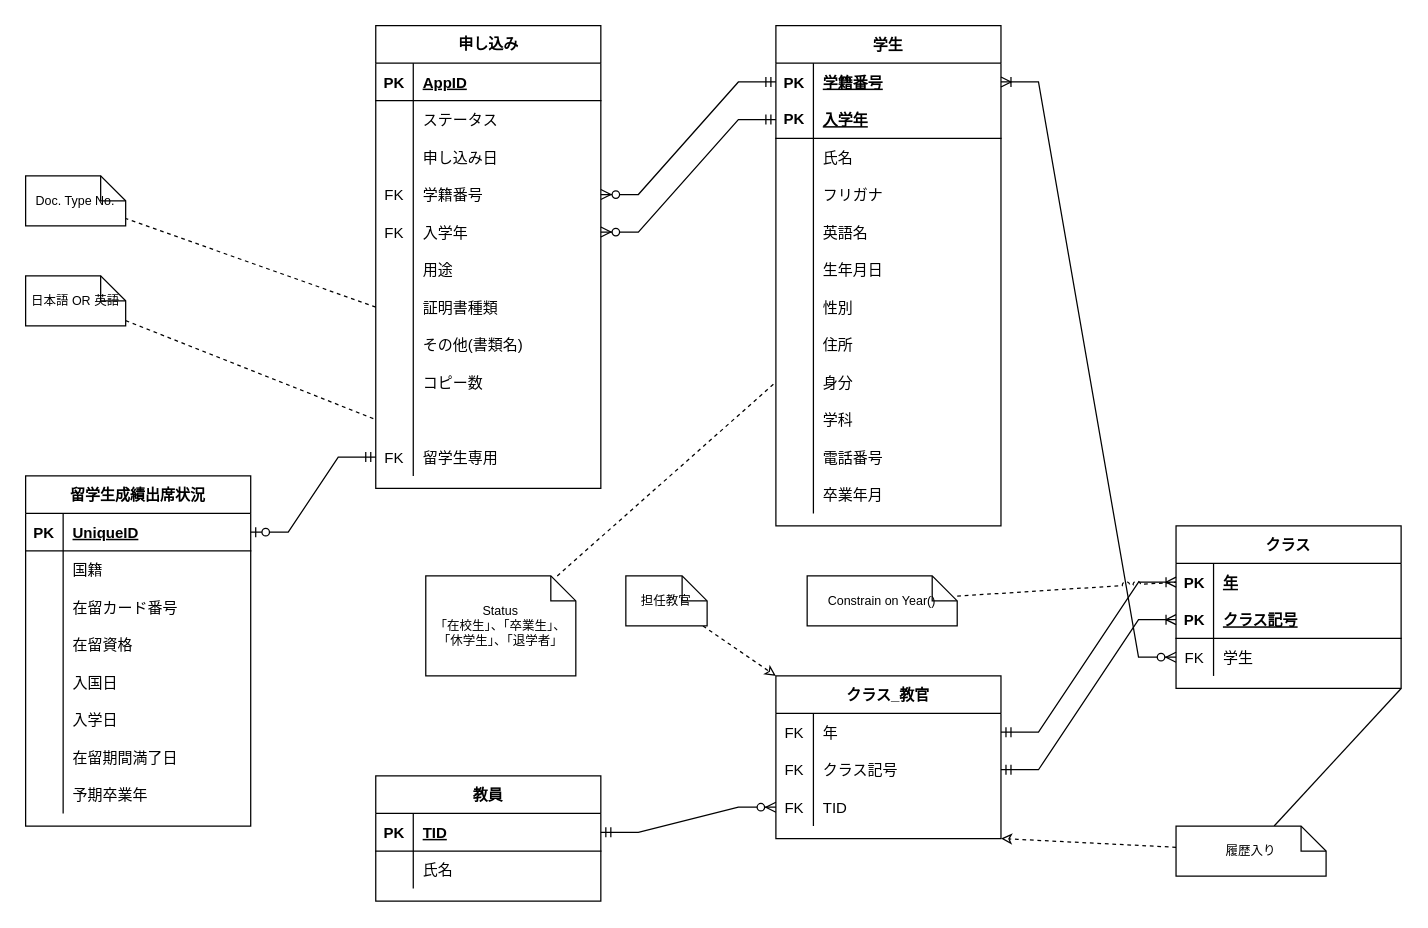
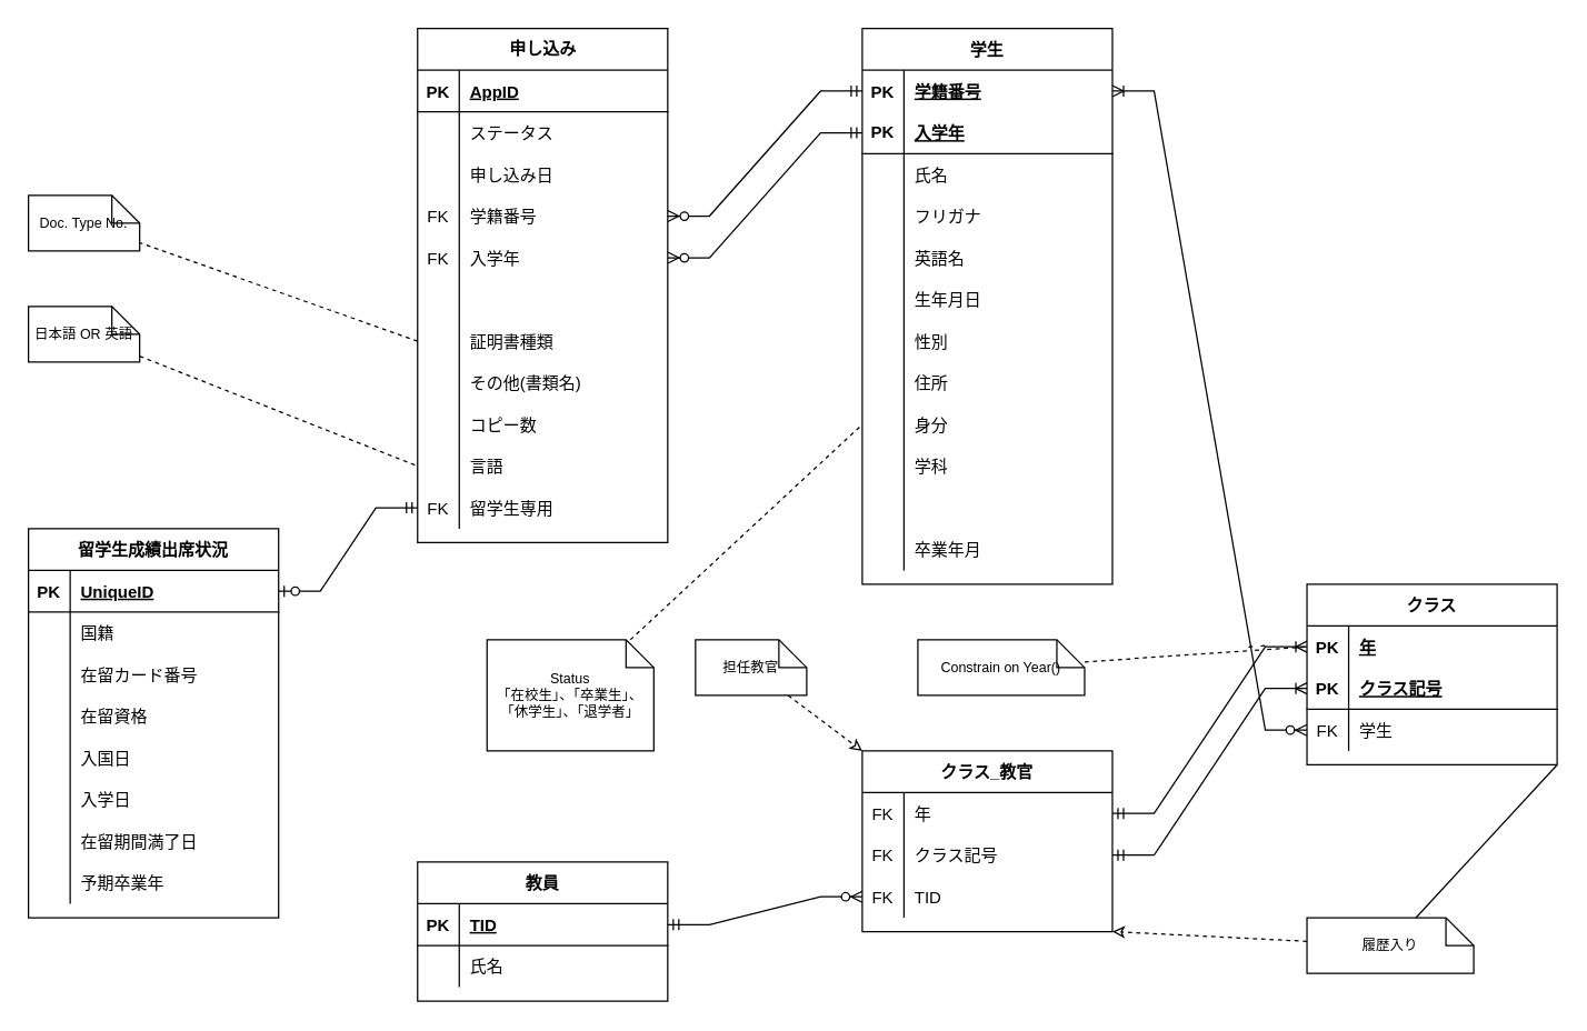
- <mxCell id="29" value="用途" style="shape=partialRectangle;connectable=0;fillColor=none;top=0;left=0;bottom=0;right=0;align=left;spacingLeft=6;overflow=hidden;" parent="27" vertex="1"><mxGeometry x="30" width="150" height="30" as="geometry" /></mxCell>
+ <mxCell id="41" value="言語" style="shape=partialRectangle;connectable=0;fillColor=none;top=0;left=0;bottom=0;right=0;align=left;spacingLeft=6;overflow=hidden;" parent="39" vertex="1"><mxGeometry x="30" width="150" height="30" as="geometry" /></mxCell>
- <mxCell id="78" value="電話番号" style="shape=partialRectangle;connectable=0;fillColor=none;top=0;left=0;bottom=0;right=0;align=left;spacingLeft=6;overflow=hidden;" parent="76" vertex="1"><mxGeometry x="30" width="150" height="30" as="geometry" /></mxCell>
- <mxCell id="92" value="担任教官" style="shape=note;size=20;whiteSpace=wrap;html=1;fontSize=10;align=center;" vertex="1" parent="1"><mxGeometry x="500" y="460" width="65" height="40" as="geometry" /></mxCell>
+ <mxCell id="92" value="担任教官" style="shape=note;size=20;whiteSpace=wrap;html=1;fontSize=10;align=center;" vertex="1" parent="1"><mxGeometry x="500" y="460" width="80" height="40" as="geometry" /></mxCell>
- <mxCell id="87" value="Constrain on Year()" style="shape=note;size=20;whiteSpace=wrap;html=1;fontSize=10;align=center;" parent="1" vertex="1"><mxGeometry x="645" y="460" width="120" height="40" as="geometry" /></mxCell>
+ <mxCell id="87" value="Constrain on Year()" style="shape=note;size=20;whiteSpace=wrap;html=1;fontSize=10;align=center;" parent="1" vertex="1"><mxGeometry x="660" y="460" width="120" height="40" as="geometry" /></mxCell>
- <mxCell id="3" value="Status&lt;br style=&quot;font-size: 10px&quot;&gt;「在校生」、「卒業生」、「休学生」、「退学者」" style="shape=note;size=20;whiteSpace=wrap;html=1;fontSize=10;" parent="1" vertex="1"><mxGeometry x="340" y="460" width="120" height="80" as="geometry" /></mxCell>
+ <mxCell id="3" value="Status&lt;br style=&quot;font-size: 10px&quot;&gt;「在校生」、「卒業生」、「休学生」、「退学者」" style="shape=note;size=20;whiteSpace=wrap;html=1;fontSize=10;" parent="1" vertex="1"><mxGeometry x="350" y="460" width="120" height="80" as="geometry" /></mxCell>
